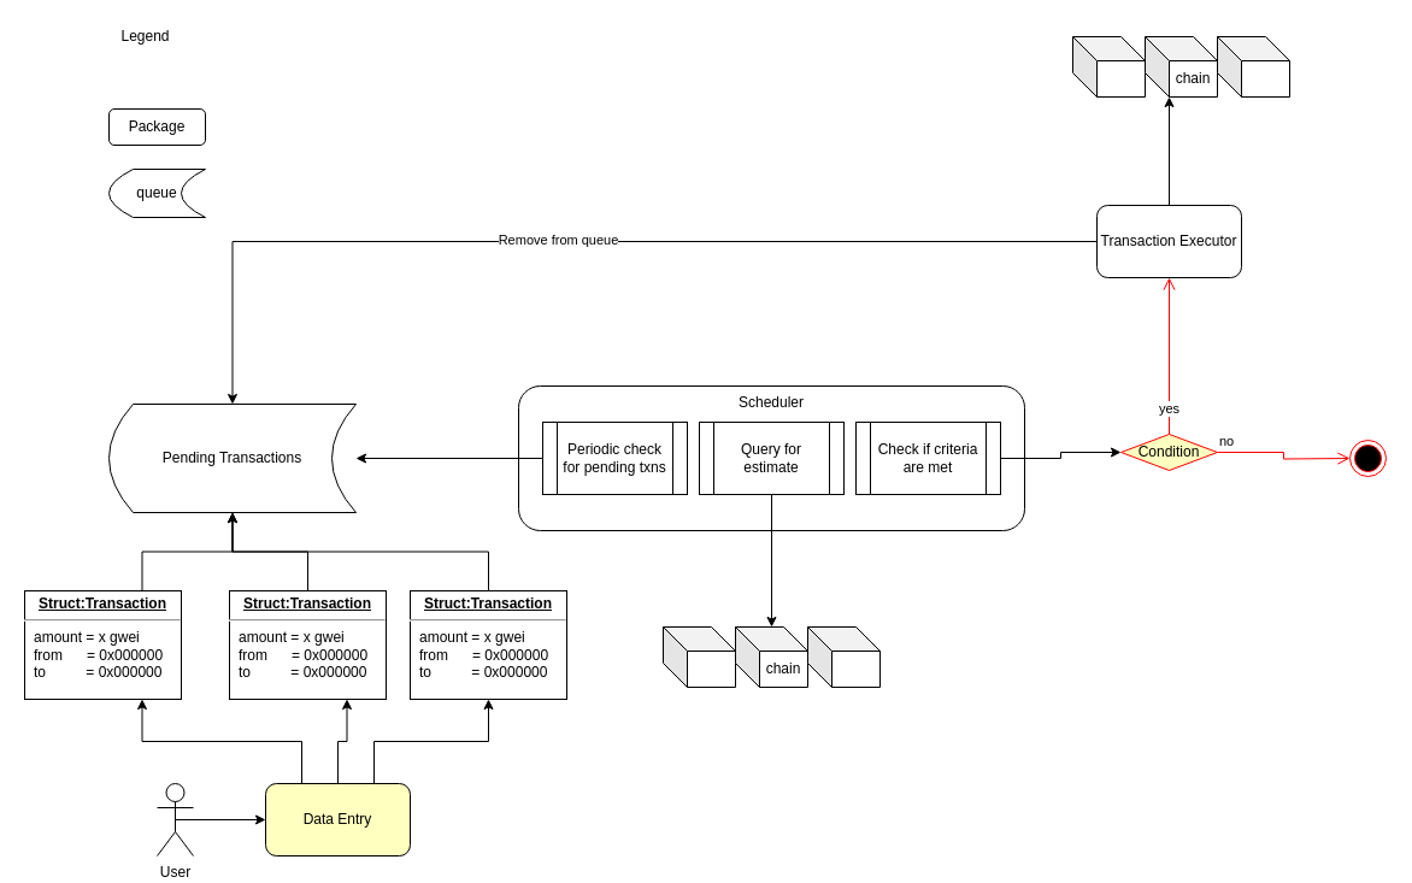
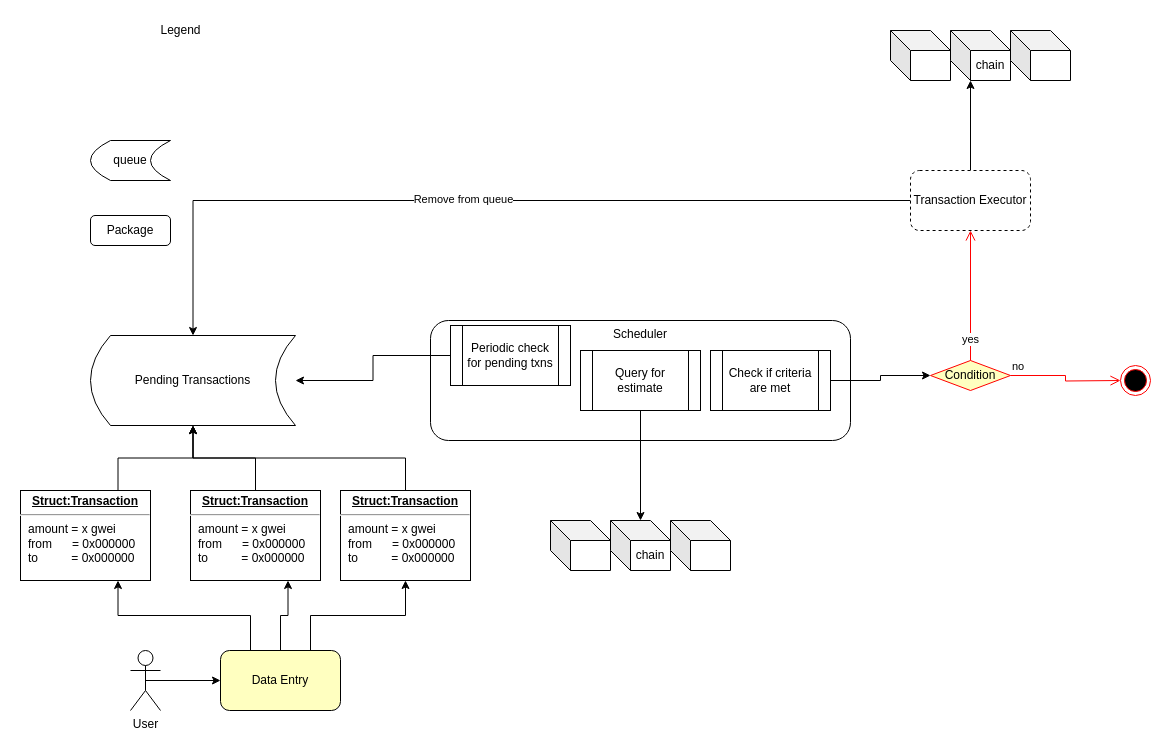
- <mxCell id="35" value="Legend" style="text;html=1;align=center;verticalAlign=middle;resizable=0;points=[];autosize=1;strokeColor=none;fillColor=none;" vertex="1" parent="1"><mxGeometry x="90" y="20" width="60" height="20" as="geometry" /></mxCell>
+ <mxCell id="35" value="Legend" style="text;html=1;align=center;verticalAlign=middle;resizable=0;points=[];autosize=1;strokeColor=none;fillColor=none;" vertex="1" parent="1"><mxGeometry x="150" y="20" width="60" height="20" as="geometry" /></mxCell>
- <mxCell id="34" value="Package" style="rounded=1;whiteSpace=wrap;html=1;" vertex="1" parent="1"><mxGeometry x="90" y="90" width="80" height="30" as="geometry" /></mxCell>
+ <mxCell id="34" value="Package" style="rounded=1;whiteSpace=wrap;html=1;" vertex="1" parent="1"><mxGeometry x="90" y="215" width="80" height="30" as="geometry" /></mxCell>
- <mxCell id="7" value="Transaction Executor" style="rounded=1;whiteSpace=wrap;html=1;" vertex="1" parent="1"><mxGeometry x="910" y="170" width="120" height="60" as="geometry" /></mxCell>
+ <mxCell id="7" value="Transaction Executor" style="rounded=1;whiteSpace=wrap;html=1;dashed=1;" vertex="1" parent="1"><mxGeometry x="910" y="170" width="120" height="60" as="geometry" /></mxCell>
- <mxCell id="29" value="Periodic check for pending txns" style="shape=process;whiteSpace=wrap;html=1;backgroundOutline=1;" vertex="1" parent="1"><mxGeometry x="450" y="350" width="120" height="60" as="geometry" /></mxCell>
+ <mxCell id="29" value="Periodic check for pending txns" style="shape=process;whiteSpace=wrap;html=1;backgroundOutline=1;" vertex="1" parent="1"><mxGeometry x="450" y="325" width="120" height="60" as="geometry" /></mxCell>
